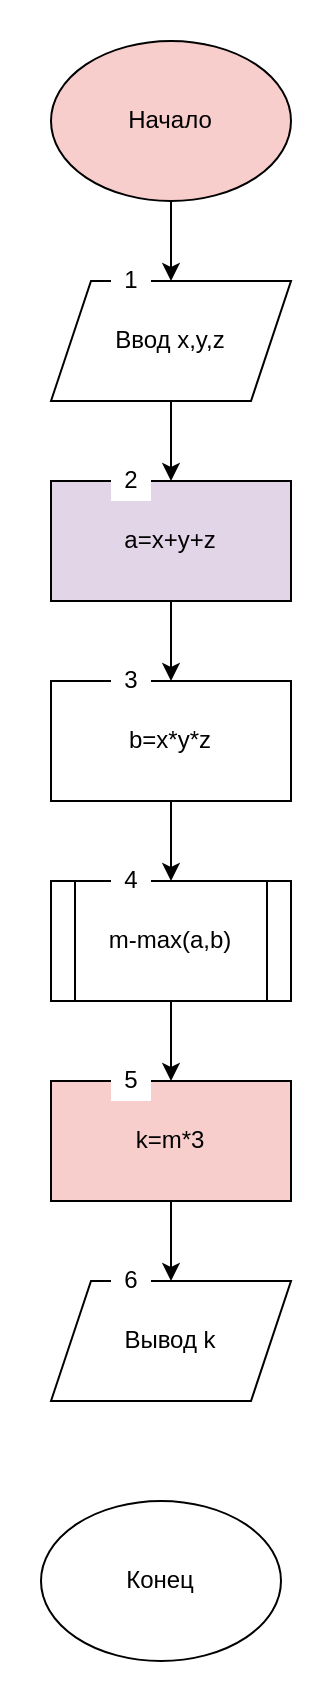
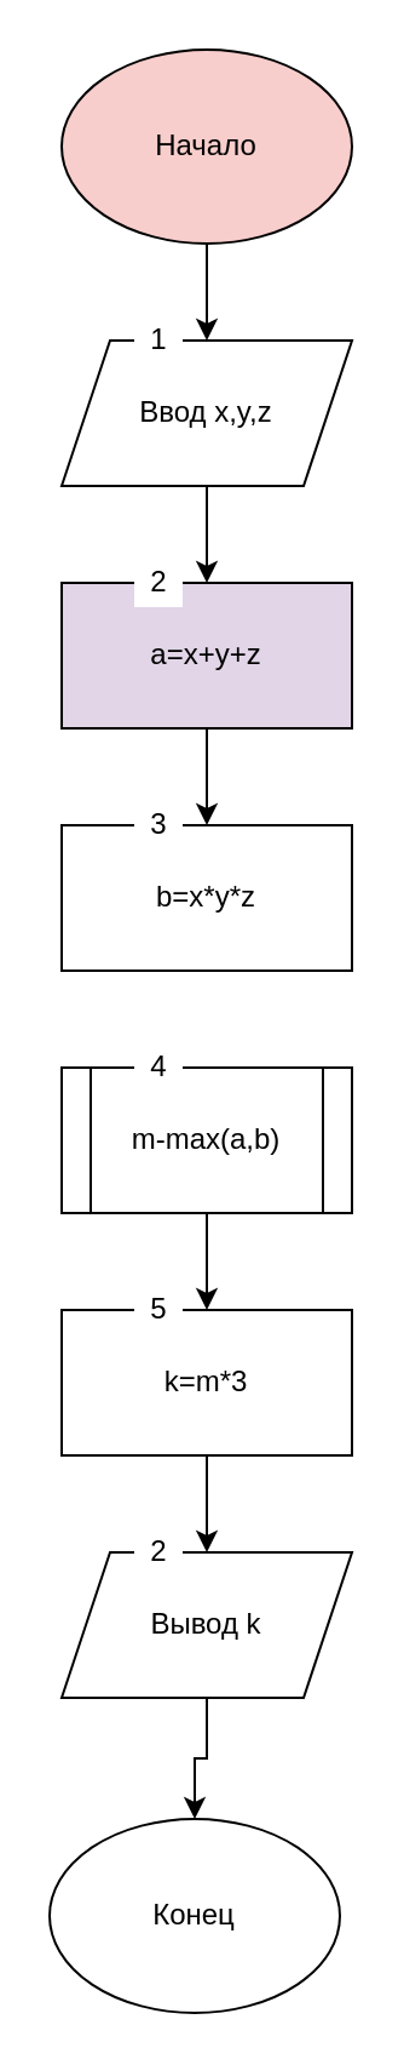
- <mxCell id="7" value="" style="edgeStyle=orthogonalEdgeStyle;rounded=0;orthogonalLoop=1;jettySize=auto;html=1;" parent="1" source="8" target="11" edge="1"><mxGeometry relative="1" as="geometry" /></mxCell>
- <mxCell id="13" value="k=m*3" style="whiteSpace=wrap;html=1;fillColor=#f8cecc;" parent="1" vertex="1"><mxGeometry x="25" y="540" width="120" height="60" as="geometry" /></mxCell>
+ <mxCell id="13" value="k=m*3" style="whiteSpace=wrap;html=1;" parent="1" vertex="1"><mxGeometry x="25" y="540" width="120" height="60" as="geometry" /></mxCell>
- <mxCell id="22" value="6" style="text;html=1;resizable=0;autosize=1;align=center;verticalAlign=middle;points=[];fillColor=#FFFFFF;strokeColor=none;rounded=0;" vertex="1" parent="1"><mxGeometry x="55" y="630" width="20" height="20" as="geometry" /></mxCell>
+ <mxCell id="22" value="2" style="text;html=1;resizable=0;autosize=1;align=center;verticalAlign=middle;points=[];fillColor=#FFFFFF;strokeColor=none;rounded=0;" vertex="1" parent="1"><mxGeometry x="55" y="630" width="20" height="20" as="geometry" /></mxCell>
+ <mxCell id="14" value="" style="edgeStyle=orthogonalEdgeStyle;rounded=0;orthogonalLoop=1;jettySize=auto;html=1;" parent="1" source="15" target="16" edge="1"><mxGeometry relative="1" as="geometry" /></mxCell>
